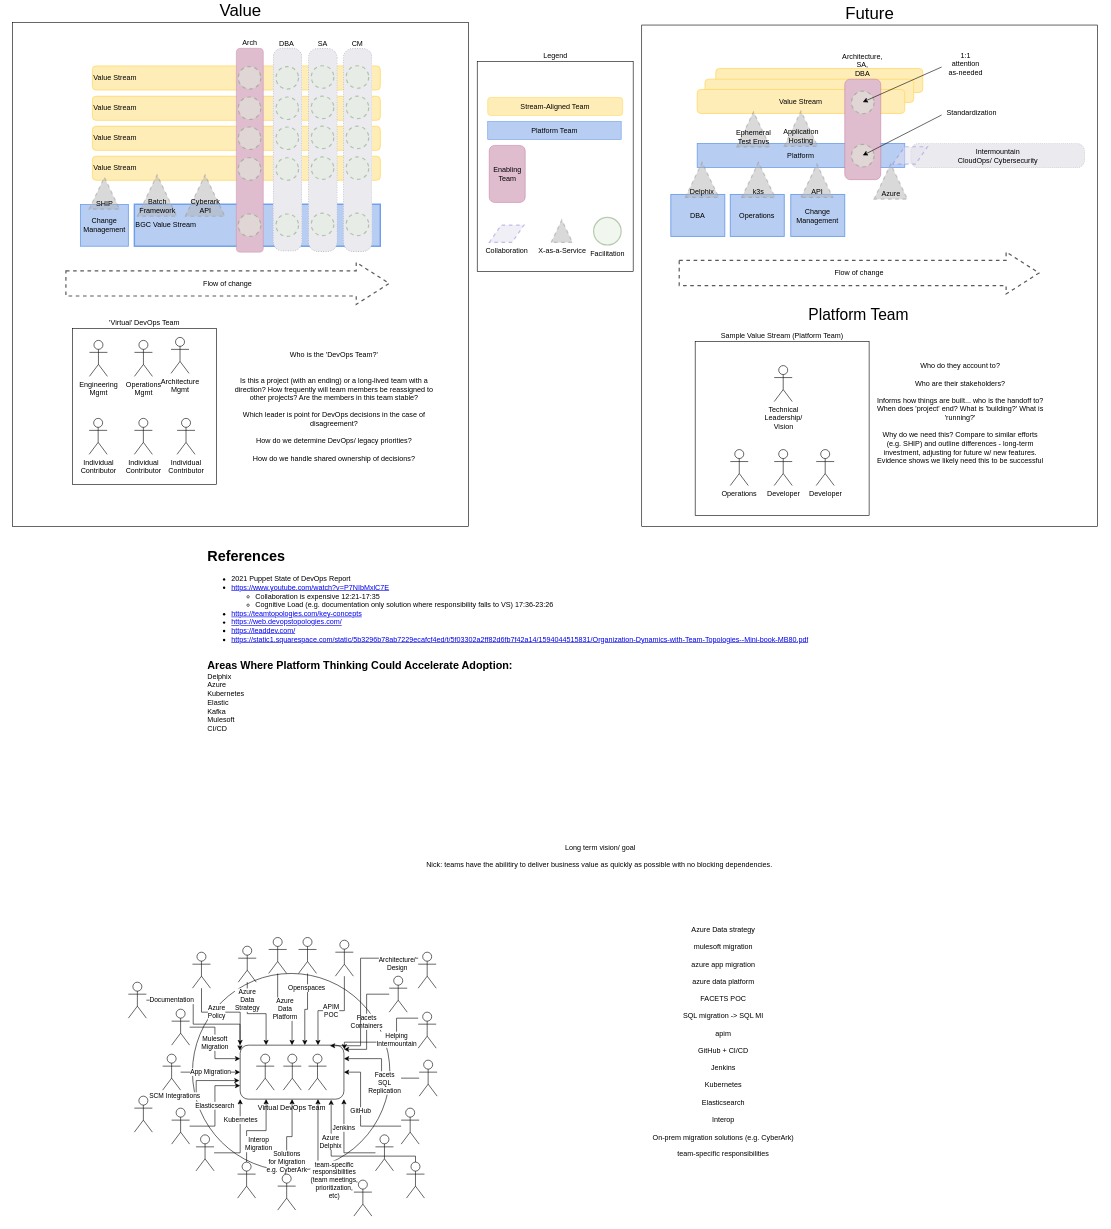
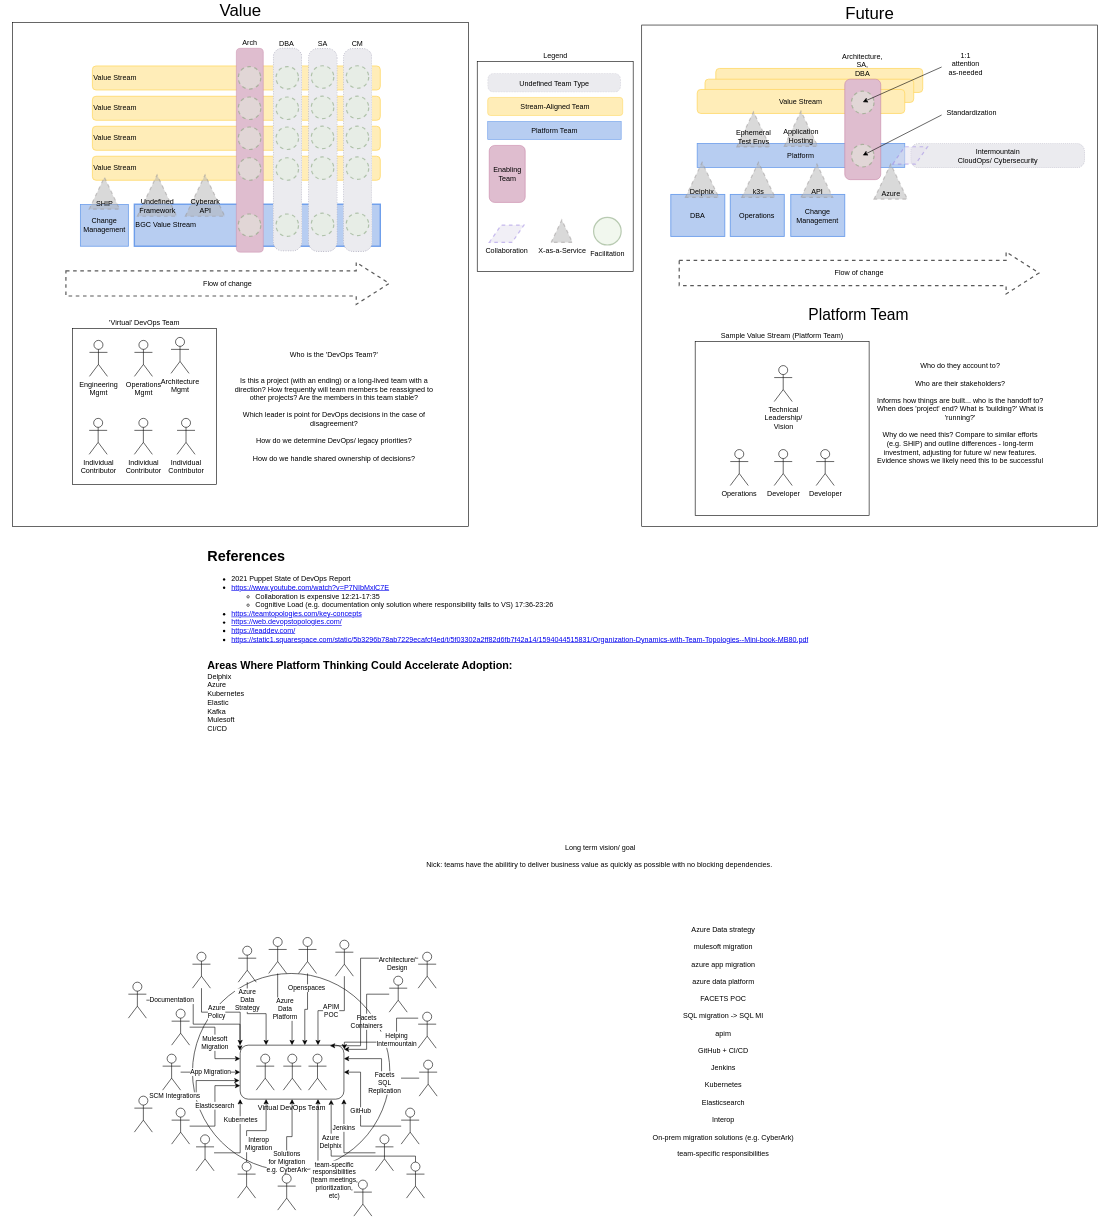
+ <mxCell id="33" value="Undefined Team Type" style="shape=image;verticalLabelPosition=middle;verticalAlign=middle;imageAspect=0;aspect=fixed;image=data:image/svg+xml,PHN2ZyB4bWxucz0iaHR0cDovL3d3dy53My5vcmcvMjAwMC9zdmciIHdpZHRoPSI1MDEuOTk0IiBoZWlnaHQ9IjcyIiB2aWV3Qm94PSIwIDAgMTMyLjgxOSAxNi40MDQiPiYjeGE7ICAgIDxyZWN0IHg9IjMwLjY1OSIgeT0iMTQ1LjU4IiB3aWR0aD0iMTMyLjI5IiBoZWlnaHQ9IjE4Ljg3NSIgZmlsbC1ydWxlPSJldmVub2RkIiByeD0iNi4zNSIgcnk9IjYuMzUiIHRyYW5zZm9ybT0idHJhbnNsYXRlKC0zMC4zOTQgLTE0Ni44KSIgZmlsbD0iI2ViZWJlZiIgc3Ryb2tlPSIjOWI5OWFmIiBzdHJva2Utd2lkdGg9Ii41MjkiIHN0cm9rZS1kYXNoYXJyYXk9Ii41MjkxNjcsMS4wNTgzMyIvPiYjeGE7PC9zdmc+;labelPosition=center;align=center;" parent="1" vertex="1"><mxGeometry x="812" y="105" width="222.5" height="31.91" as="geometry" /></mxCell>
- <mxCell id="39" value="Batch&lt;br&gt;Framework" style="verticalLabelPosition=middle;verticalAlign=bottom;html=1;shape=mxgraph.basic.acute_triangle;dx=0.5;strokeColor=#999696;strokeWidth=2;fillColor=#B4B4B4;fontFamily=Helvetica;labelPosition=center;align=center;sketch=0;opacity=50;dashed=1;" parent="1" vertex="1"><mxGeometry x="227.88" y="274" width="65.72" height="69" as="geometry" /></mxCell>
+ <mxCell id="39" value="Undefined&lt;br&gt;Framework" style="verticalLabelPosition=middle;verticalAlign=bottom;html=1;shape=mxgraph.basic.acute_triangle;dx=0.5;strokeColor=#999696;strokeWidth=2;fillColor=#B4B4B4;fontFamily=Helvetica;labelPosition=center;align=center;sketch=0;opacity=50;dashed=1;" parent="1" vertex="1"><mxGeometry x="227.88" y="274" width="65.72" height="69" as="geometry" /></mxCell>
